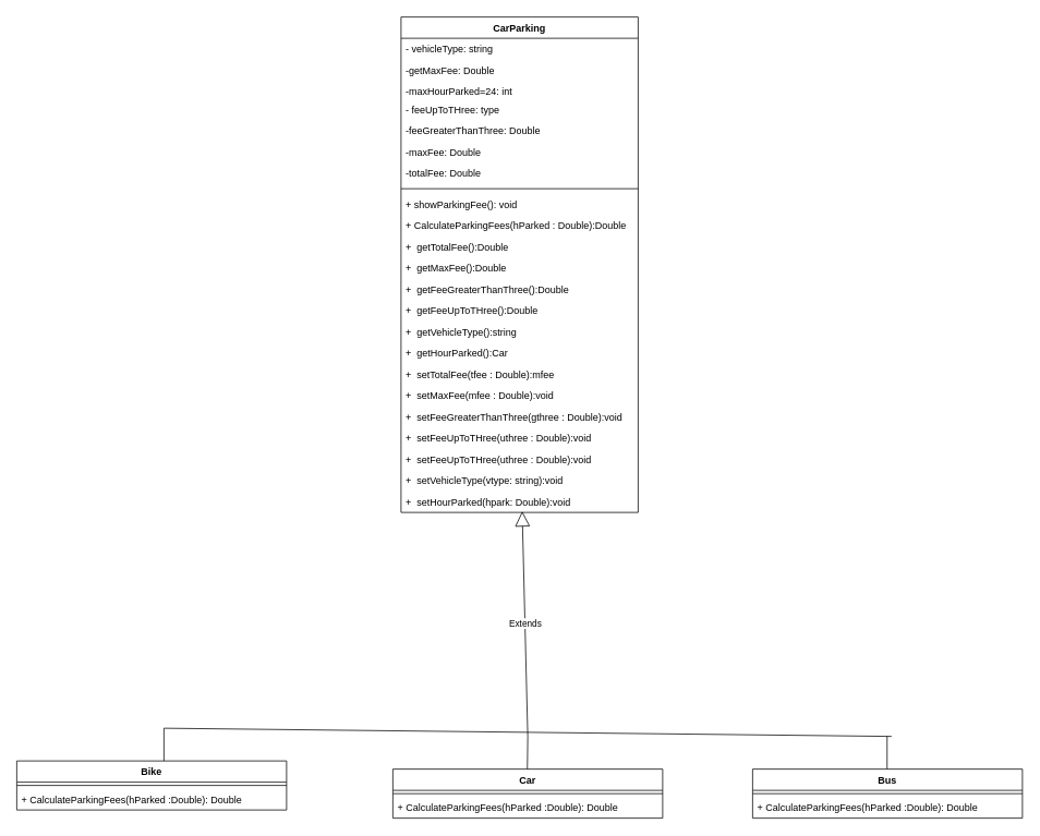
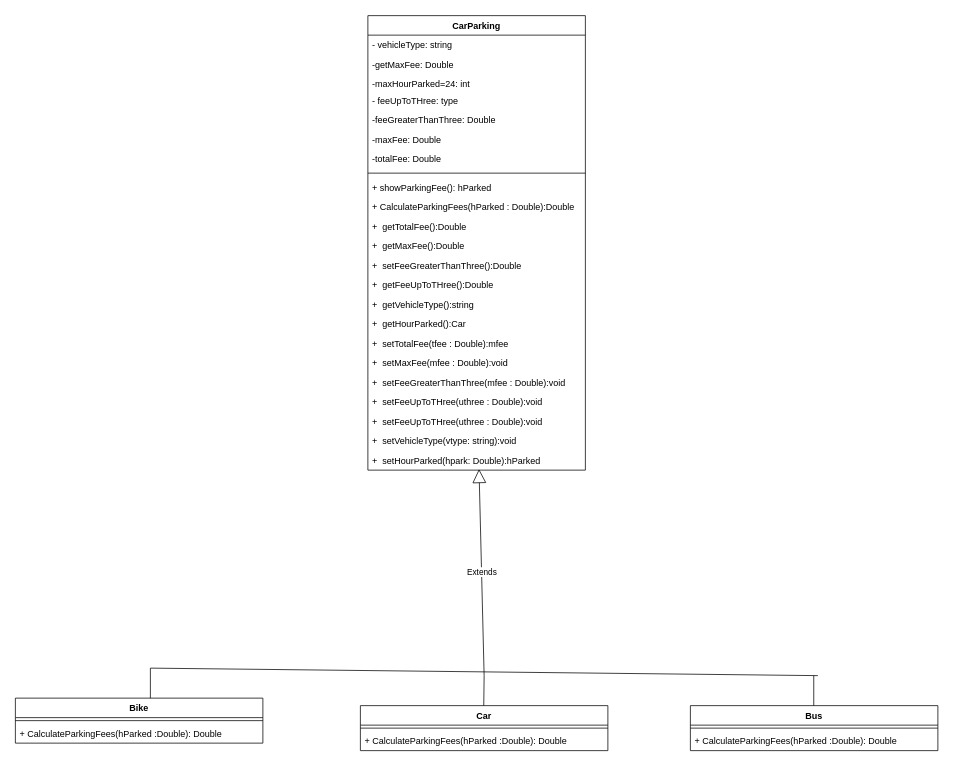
- <mxCell id="11" value="+ showParkingFee(): void" style="text;strokeColor=none;fillColor=none;align=left;verticalAlign=top;spacingLeft=4;spacingRight=4;overflow=hidden;rotatable=0;points=[[0,0.5],[1,0.5]];portConstraint=eastwest;" vertex="1" parent="2"><mxGeometry y="216" width="290" height="26" as="geometry" /></mxCell>
+ <mxCell id="11" value="+ showParkingFee(): hParked" style="text;strokeColor=none;fillColor=none;align=left;verticalAlign=top;spacingLeft=4;spacingRight=4;overflow=hidden;rotatable=0;points=[[0,0.5],[1,0.5]];portConstraint=eastwest;" vertex="1" parent="2"><mxGeometry y="216" width="290" height="26" as="geometry" /></mxCell>
- <mxCell id="15" value="+  getFeeGreaterThanThree():Double" style="text;strokeColor=none;fillColor=none;align=left;verticalAlign=top;spacingLeft=4;spacingRight=4;overflow=hidden;rotatable=0;points=[[0,0.5],[1,0.5]];portConstraint=eastwest;" vertex="1" parent="2"><mxGeometry y="320" width="290" height="26" as="geometry" /></mxCell>
+ <mxCell id="15" value="+  setFeeGreaterThanThree():Double" style="text;strokeColor=none;fillColor=none;align=left;verticalAlign=top;spacingLeft=4;spacingRight=4;overflow=hidden;rotatable=0;points=[[0,0.5],[1,0.5]];portConstraint=eastwest;" vertex="1" parent="2"><mxGeometry y="320" width="290" height="26" as="geometry" /></mxCell>
- <mxCell id="21" value="+  setFeeGreaterThanThree(gthree : Double):void" style="text;strokeColor=none;fillColor=none;align=left;verticalAlign=top;spacingLeft=4;spacingRight=4;overflow=hidden;rotatable=0;points=[[0,0.5],[1,0.5]];portConstraint=eastwest;" vertex="1" parent="2"><mxGeometry y="476" width="290" height="26" as="geometry" /></mxCell>
+ <mxCell id="21" value="+  setFeeGreaterThanThree(mfee : Double):void" style="text;strokeColor=none;fillColor=none;align=left;verticalAlign=top;spacingLeft=4;spacingRight=4;overflow=hidden;rotatable=0;points=[[0,0.5],[1,0.5]];portConstraint=eastwest;" vertex="1" parent="2"><mxGeometry y="476" width="290" height="26" as="geometry" /></mxCell>
- <mxCell id="25" value="+  setHourParked(hpark: Double):void" style="text;strokeColor=none;fillColor=none;align=left;verticalAlign=top;spacingLeft=4;spacingRight=4;overflow=hidden;rotatable=0;points=[[0,0.5],[1,0.5]];portConstraint=eastwest;" vertex="1" parent="2"><mxGeometry y="580" width="290" height="26" as="geometry" /></mxCell>
+ <mxCell id="25" value="+  setHourParked(hpark: Double):hParked" style="text;strokeColor=none;fillColor=none;align=left;verticalAlign=top;spacingLeft=4;spacingRight=4;overflow=hidden;rotatable=0;points=[[0,0.5],[1,0.5]];portConstraint=eastwest;" vertex="1" parent="2"><mxGeometry y="580" width="290" height="26" as="geometry" /></mxCell>
